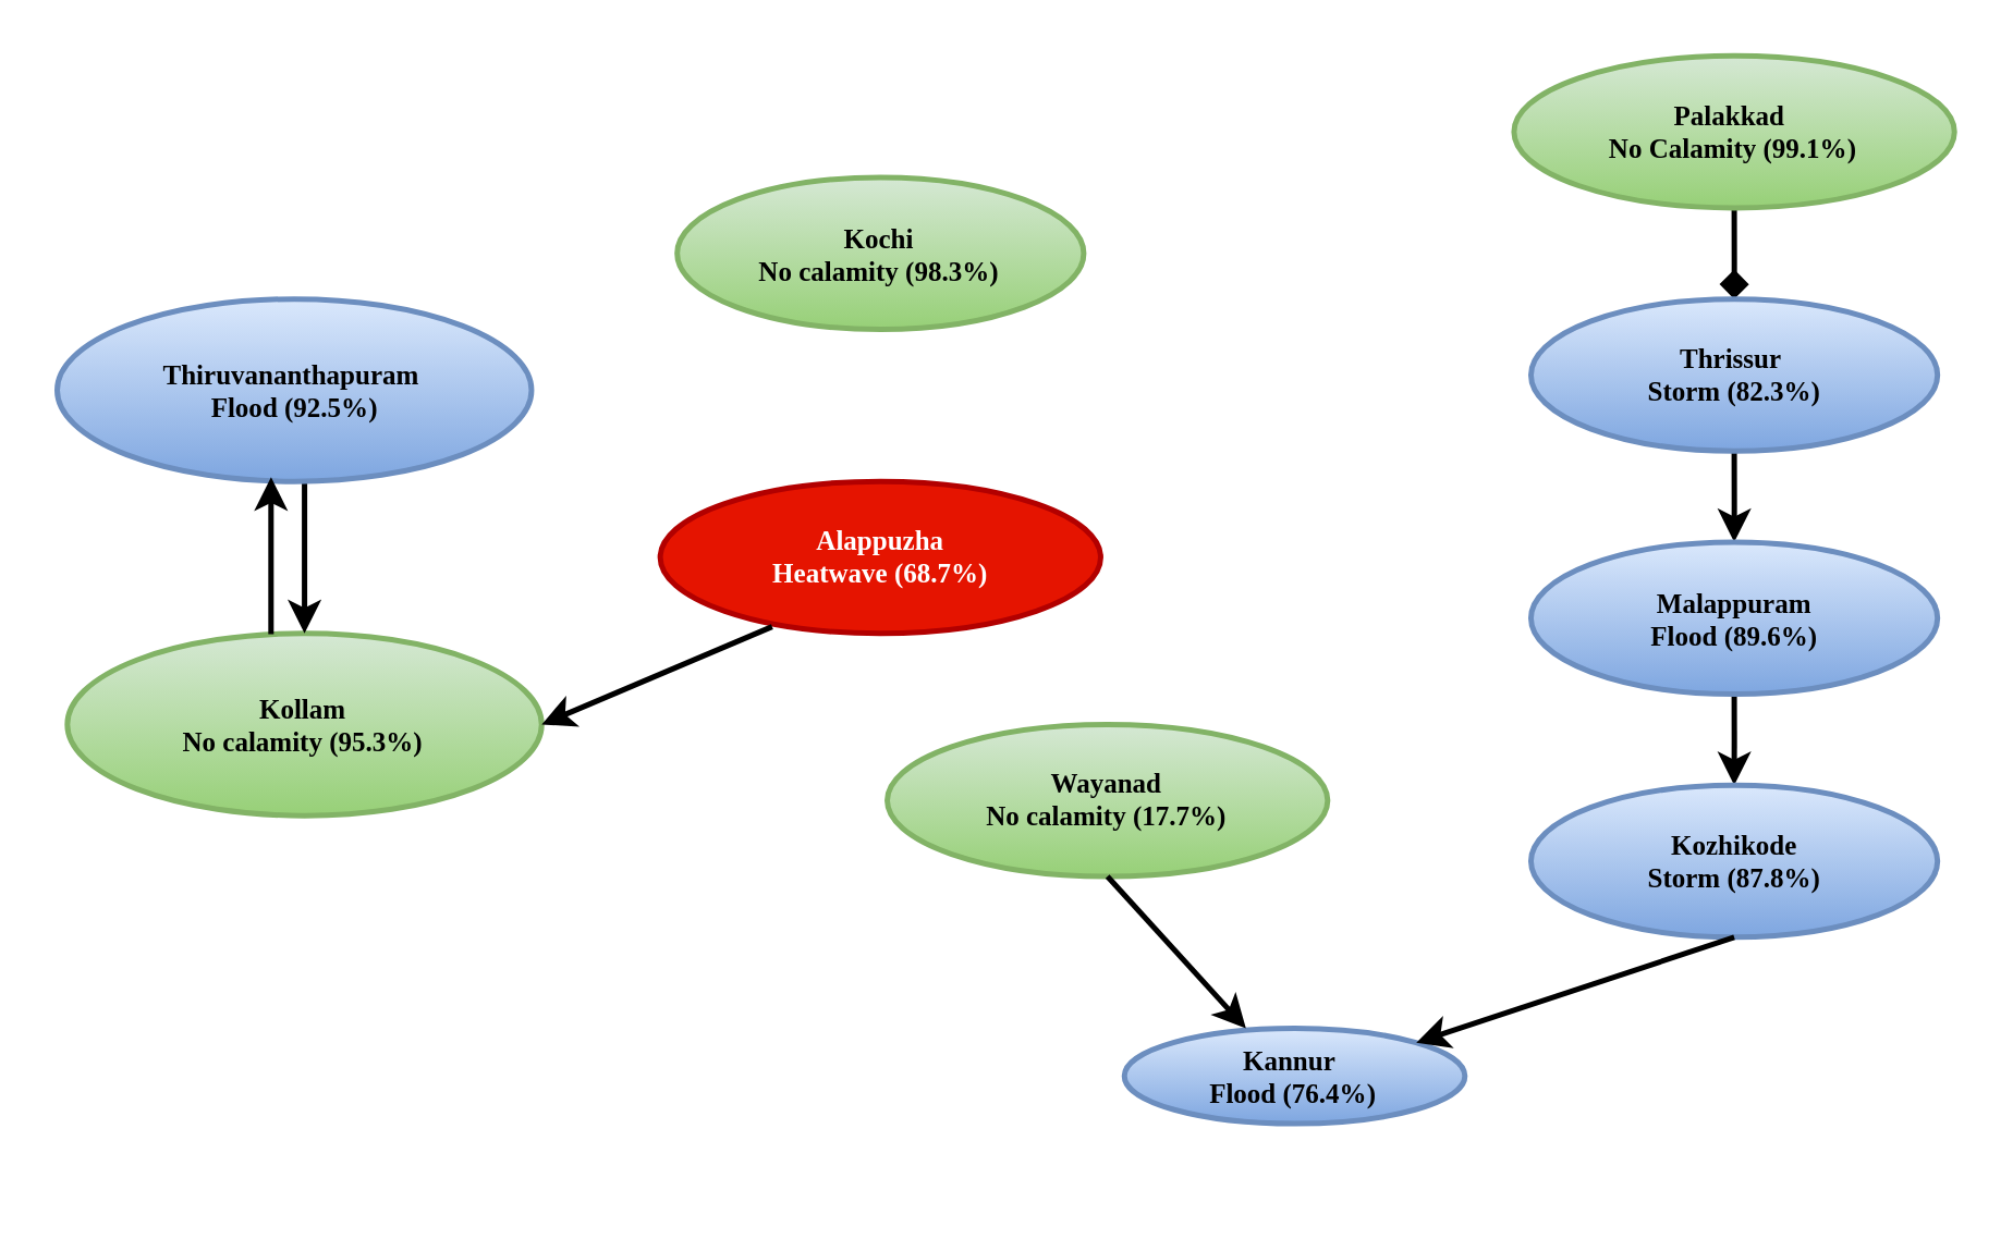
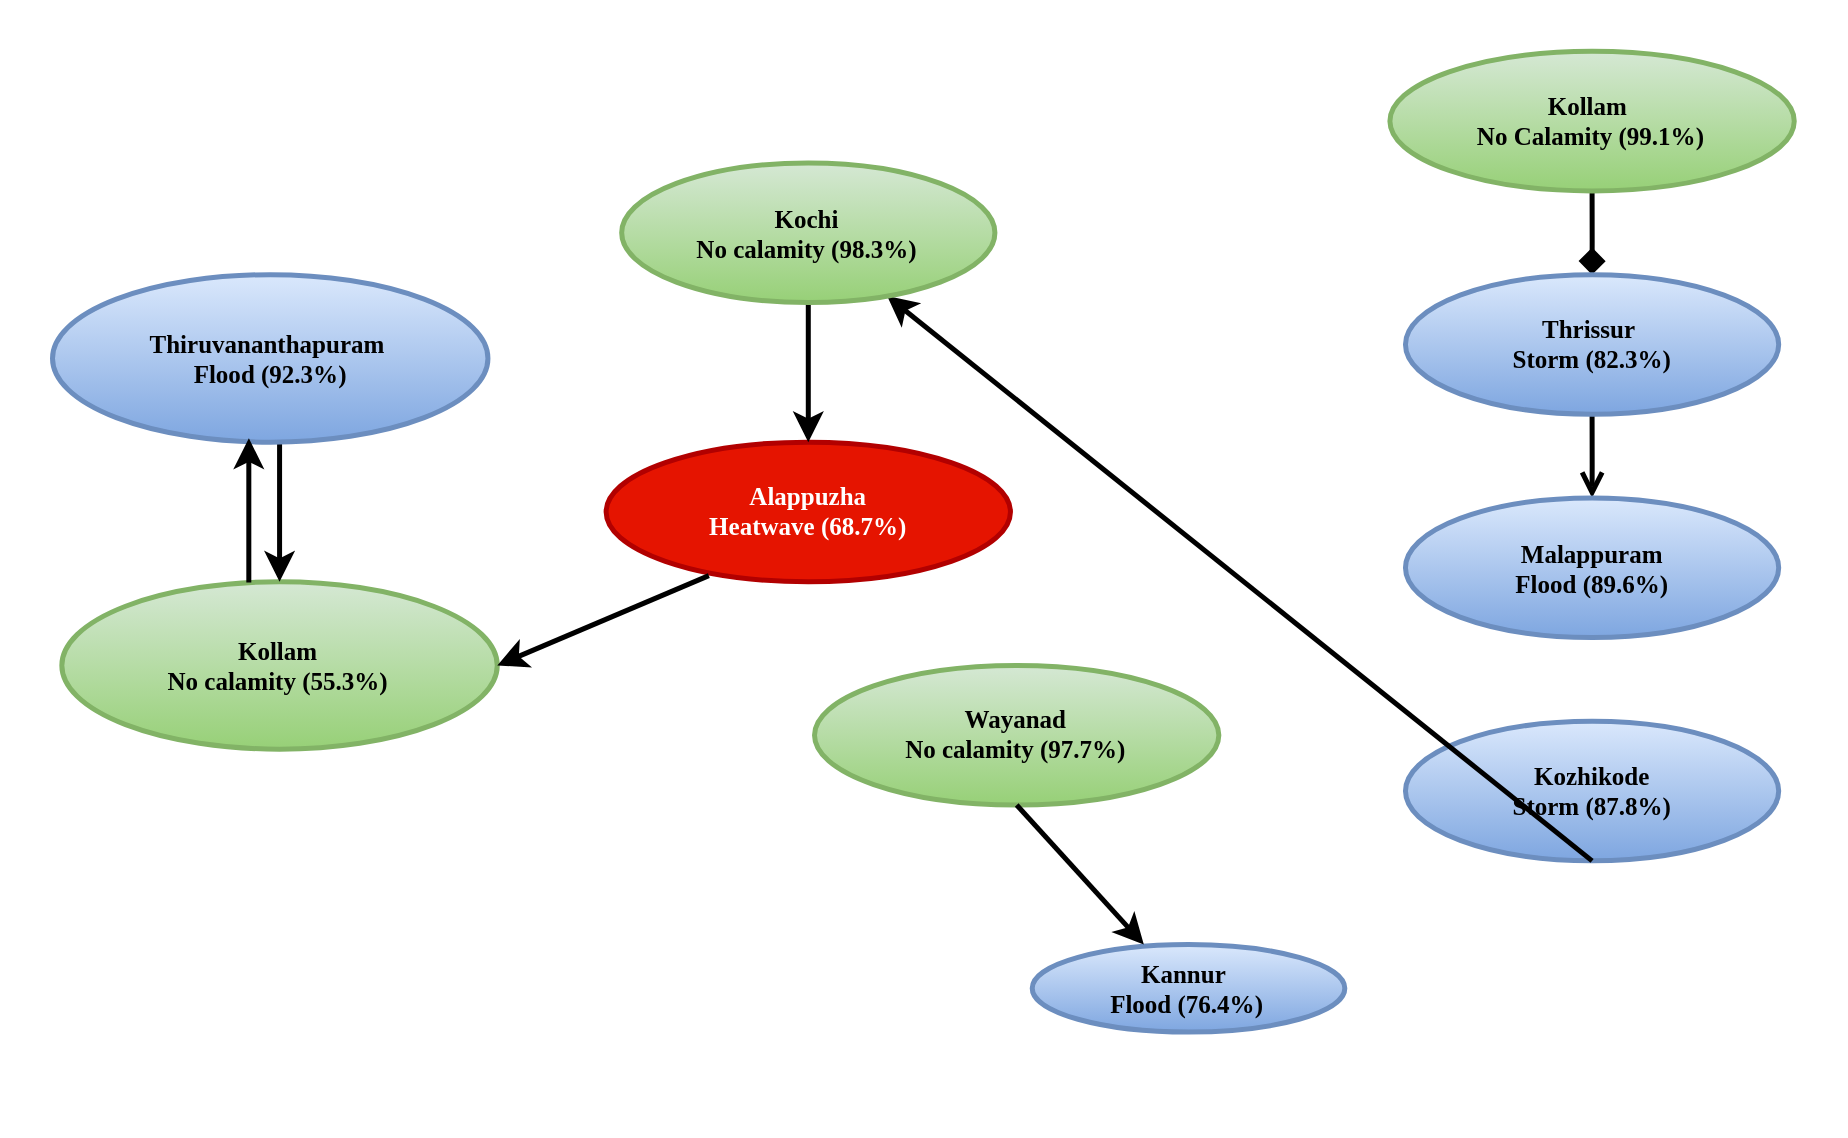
- <mxCell id="4" value="Palakkad&amp;nbsp;&lt;div style=&quot;font-size: 10px;&quot;&gt;No Calamity (99.1%)&lt;/div&gt;" style="shape=ellipse;html=1;dashed=0;whiteSpace=wrap;perimeter=ellipsePerimeter;fillColor=#d5e8d4;gradientColor=#97d077;strokeColor=#82b366;strokeWidth=2;fontStyle=1;fontFamily=Verdana;fontSize=10;" vertex="1" parent="2"><mxGeometry x="236.312" width="161.688" height="55.811" as="geometry" /></mxCell>
+ <mxCell id="4" value="Kollam&amp;nbsp;&lt;div style=&quot;font-size: 10px;&quot;&gt;No Calamity (99.1%)&lt;/div&gt;" style="shape=ellipse;html=1;dashed=0;whiteSpace=wrap;perimeter=ellipsePerimeter;fillColor=#d5e8d4;gradientColor=#97d077;strokeColor=#82b366;strokeWidth=2;fontStyle=1;fontFamily=Verdana;fontSize=10;" vertex="1" parent="2"><mxGeometry x="236.312" width="161.688" height="55.811" as="geometry" /></mxCell>
- <mxCell id="18" value="Thiruvananthapuram&amp;nbsp;&lt;div style=&quot;font-size: 10px;&quot;&gt;Flood (92.5%)&lt;/div&gt;" style="shape=ellipse;html=1;dashed=0;whiteSpace=wrap;perimeter=ellipsePerimeter;fillColor=#dae8fc;gradientColor=#7ea6e0;strokeColor=#6c8ebf;strokeWidth=2;fontStyle=1;fontFamily=Verdana;fontSize=10;" vertex="1" parent="14"><mxGeometry y="44.649" width="174.125" height="66.973" as="geometry" /></mxCell>
+ <mxCell id="18" value="Thiruvananthapuram&amp;nbsp;&lt;div style=&quot;font-size: 10px;&quot;&gt;Flood (92.3%)&lt;/div&gt;" style="shape=ellipse;html=1;dashed=0;whiteSpace=wrap;perimeter=ellipsePerimeter;fillColor=#dae8fc;gradientColor=#7ea6e0;strokeColor=#6c8ebf;strokeWidth=2;fontStyle=1;fontFamily=Verdana;fontSize=10;" vertex="1" parent="14"><mxGeometry y="44.649" width="174.125" height="66.973" as="geometry" /></mxCell>
+ <mxCell id="19" style="edgeStyle=orthogonalEdgeStyle;rounded=0;orthogonalLoop=1;jettySize=auto;html=1;strokeWidth=2;fontStyle=1;fontFamily=Verdana;fontSize=10;" edge="1" parent="14" source="20" target="16"><mxGeometry relative="1" as="geometry" /></mxCell>
- <mxCell id="5" style="edgeStyle=orthogonalEdgeStyle;rounded=0;orthogonalLoop=1;jettySize=auto;html=1;entryX=0.5;entryY=0;entryDx=0;entryDy=0;strokeWidth=2;fontStyle=1;fontFamily=Verdana;fontSize=10;" edge="1" parent="2" source="6" target="8"><mxGeometry relative="1" as="geometry" /></mxCell>
+ <mxCell id="5" style="edgeStyle=orthogonalEdgeStyle;rounded=0;orthogonalLoop=1;jettySize=auto;html=1;entryX=0.5;entryY=0;entryDx=0;entryDy=0;strokeWidth=2;fontStyle=1;fontFamily=Verdana;fontSize=10;endArrow=open;" edge="1" parent="2" source="6" target="8"><mxGeometry relative="1" as="geometry" /></mxCell>
- <mxCell id="15" value="Kollam&lt;div style=&quot;font-size: 10px;&quot;&gt;No calamity (95.3%)&lt;/div&gt;" style="shape=ellipse;html=1;dashed=0;whiteSpace=wrap;perimeter=ellipsePerimeter;fillColor=#d5e8d4;gradientColor=#97d077;strokeColor=#82b366;strokeWidth=2;fontStyle=1;fontFamily=Verdana;fontSize=10;" vertex="1" parent="14"><mxGeometry x="3.731" y="167.432" width="174.125" height="66.973" as="geometry" /></mxCell>
+ <mxCell id="15" value="Kollam&lt;div style=&quot;font-size: 10px;&quot;&gt;No calamity (55.3%)&lt;/div&gt;" style="shape=ellipse;html=1;dashed=0;whiteSpace=wrap;perimeter=ellipsePerimeter;fillColor=#d5e8d4;gradientColor=#97d077;strokeColor=#82b366;strokeWidth=2;fontStyle=1;fontFamily=Verdana;fontSize=10;" vertex="1" parent="14"><mxGeometry x="3.731" y="167.432" width="174.125" height="66.973" as="geometry" /></mxCell>
- <mxCell id="7" style="edgeStyle=orthogonalEdgeStyle;rounded=0;orthogonalLoop=1;jettySize=auto;html=1;strokeWidth=2;fontStyle=1;fontFamily=Verdana;fontSize=10;" edge="1" parent="2" source="8" target="10"><mxGeometry relative="1" as="geometry" /></mxCell>
- <mxCell id="9" value="Wayanad&lt;div style=&quot;font-size: 10px;&quot;&gt;No calamity (17.7%)&lt;/div&gt;" style="shape=ellipse;html=1;dashed=0;whiteSpace=wrap;perimeter=ellipsePerimeter;fillColor=#d5e8d4;gradientColor=#97d077;strokeColor=#82b366;strokeWidth=2;fontStyle=1;fontFamily=Verdana;fontSize=10;" vertex="1" parent="2"><mxGeometry x="6.219" y="245.568" width="161.688" height="55.811" as="geometry" /></mxCell>
+ <mxCell id="9" value="Wayanad&lt;div style=&quot;font-size: 10px;&quot;&gt;No calamity (97.7%)&lt;/div&gt;" style="shape=ellipse;html=1;dashed=0;whiteSpace=wrap;perimeter=ellipsePerimeter;fillColor=#d5e8d4;gradientColor=#97d077;strokeColor=#82b366;strokeWidth=2;fontStyle=1;fontFamily=Verdana;fontSize=10;" vertex="1" parent="2"><mxGeometry x="6.219" y="245.568" width="161.688" height="55.811" as="geometry" /></mxCell>
- <mxCell id="12" value="" style="endArrow=classic;html=1;rounded=0;entryX=1;entryY=0;entryDx=0;entryDy=0;exitX=0.5;exitY=1;exitDx=0;exitDy=0;strokeWidth=2;fontStyle=1;fontFamily=Verdana;fontSize=10;" edge="1" parent="2" source="10" target="11"><mxGeometry width="50" height="50" relative="1" as="geometry"><mxPoint x="339.544" y="323.703" as="sourcePoint" /><mxPoint x="254.969" y="359.422" as="targetPoint" /></mxGeometry></mxCell>
+ <mxCell id="12" value="" style="endArrow=classic;html=1;rounded=0;exitX=0.5;exitY=1;exitDx=0;exitDy=0;strokeWidth=2;fontStyle=1;fontFamily=Verdana;fontSize=10;" edge="1" parent="2" source="10" target="20"><mxGeometry width="50" height="50" relative="1" as="geometry"><mxPoint x="339.544" y="323.703" as="sourcePoint" /><mxPoint x="254.969" y="359.422" as="targetPoint" /></mxGeometry></mxCell>
